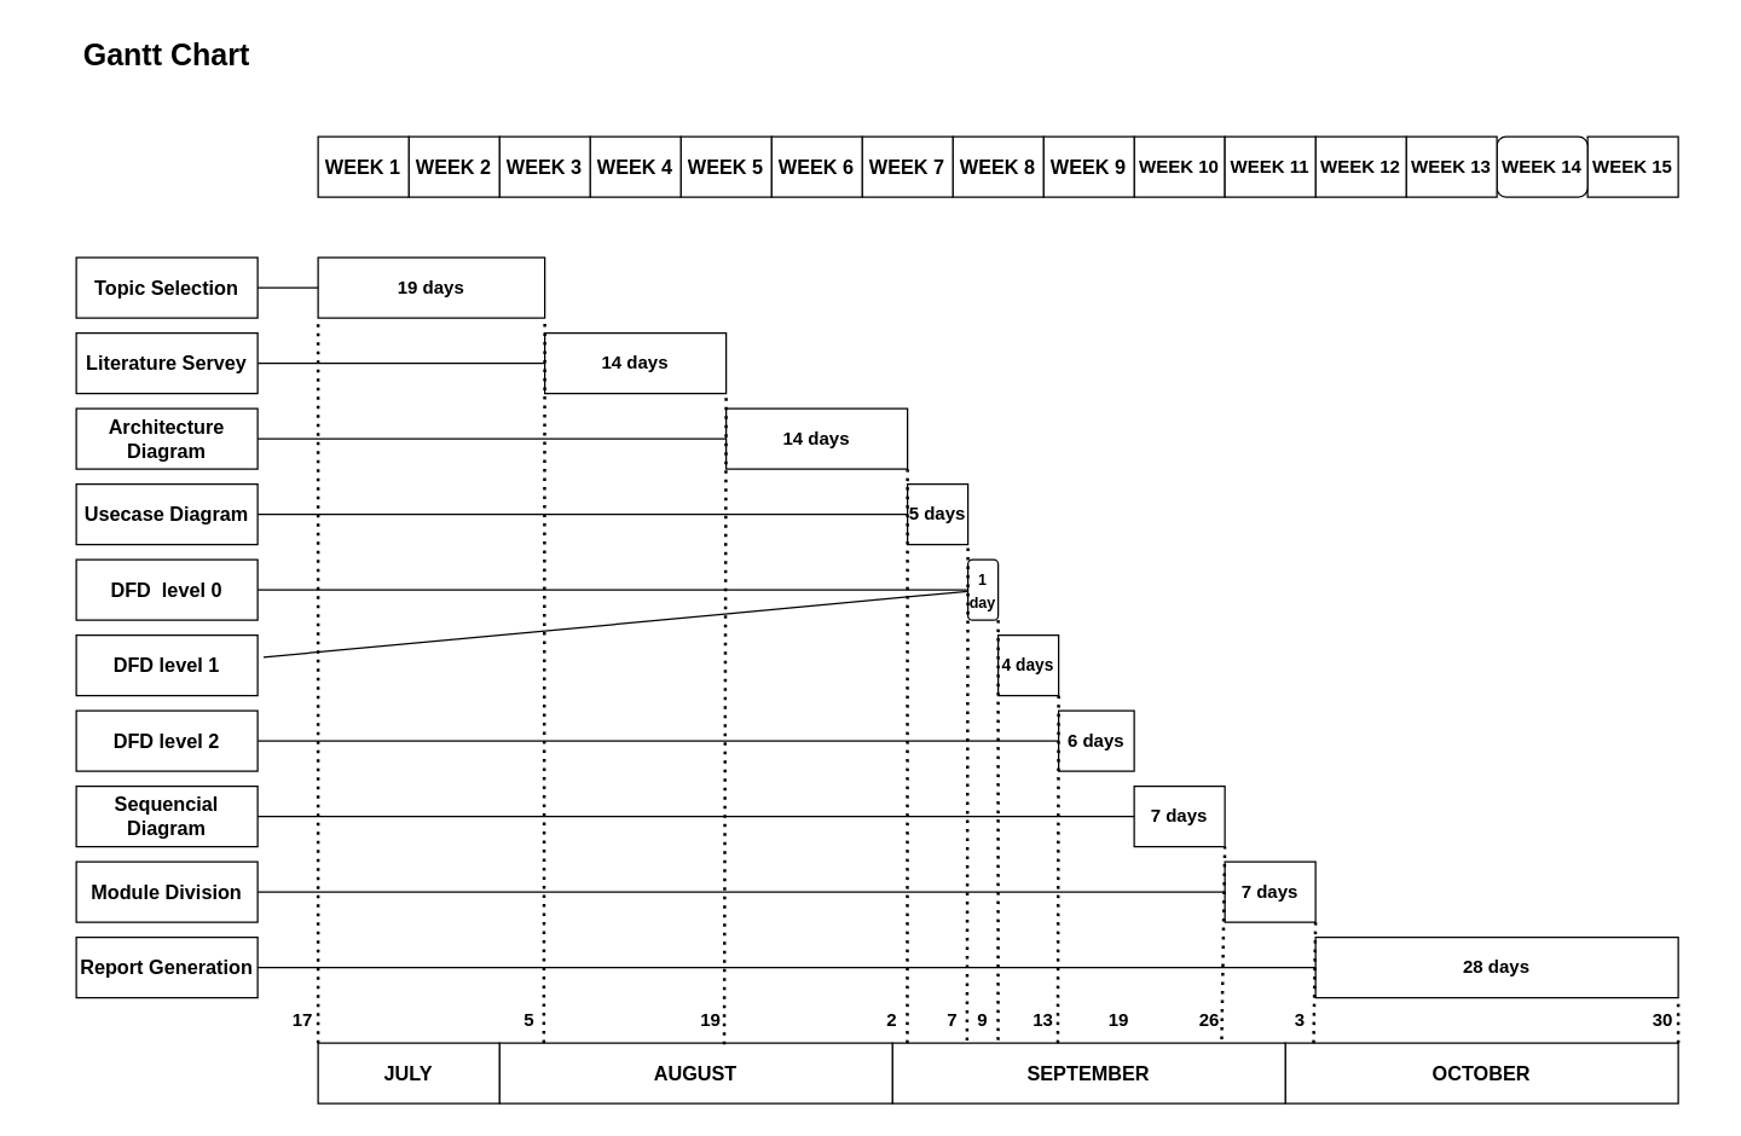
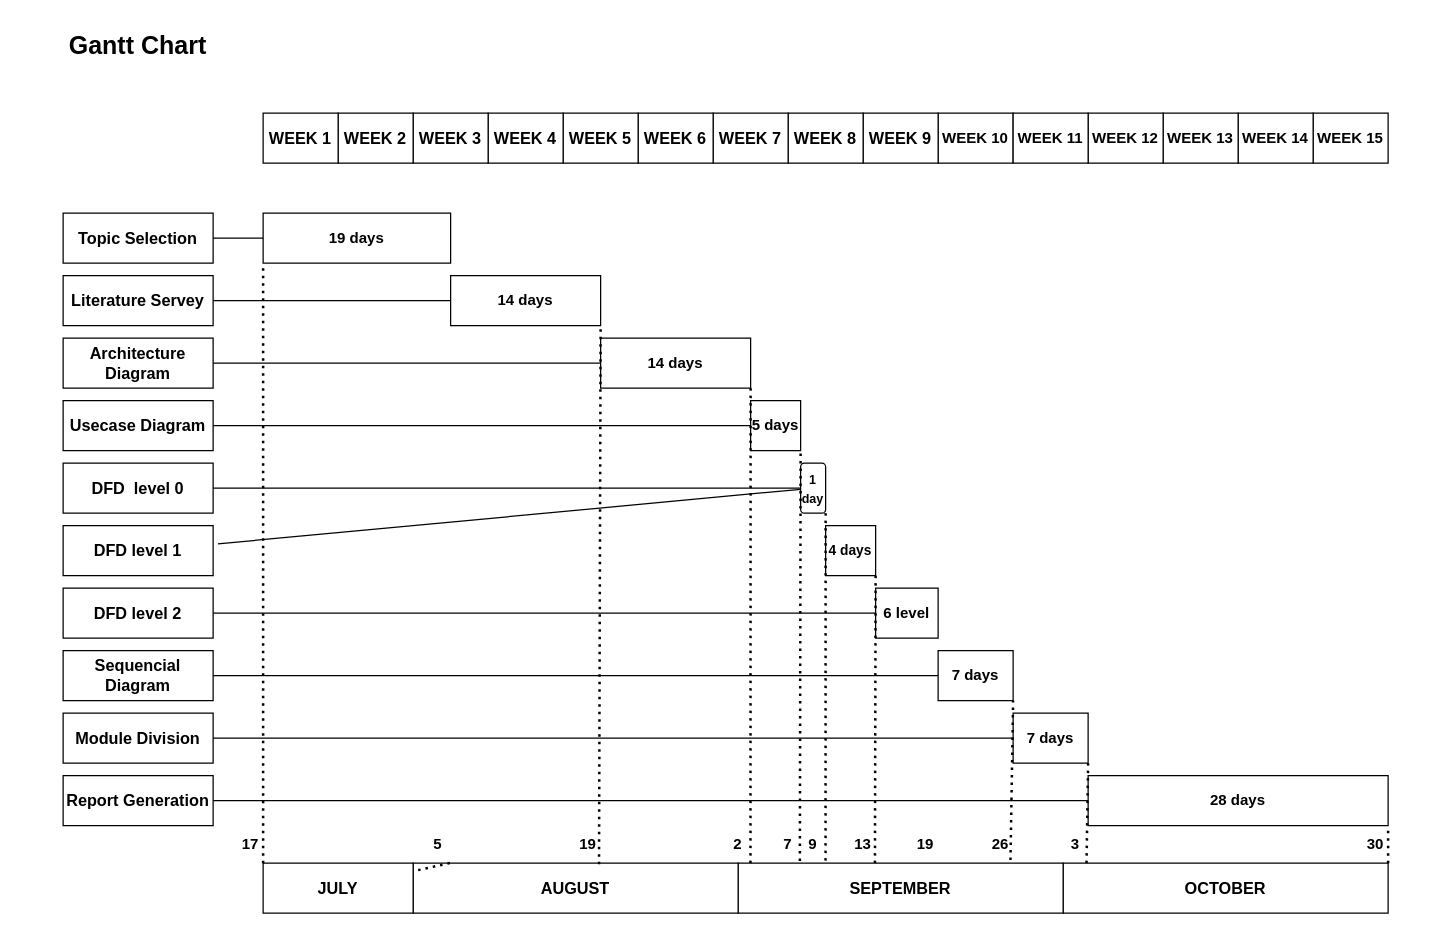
- <mxCell id="24" value="WEEK 14" style="whiteSpace=wrap;html=1;fontStyle=1;fontSize=12;rounded=1;" parent="1" vertex="1"><mxGeometry x="990" y="90" width="60" height="40" as="geometry" /></mxCell>
+ <mxCell id="24" value="WEEK 14" style="rounded=0;whiteSpace=wrap;html=1;fontStyle=1;fontSize=12;" parent="1" vertex="1"><mxGeometry x="990" y="90" width="60" height="40" as="geometry" /></mxCell>
- <mxCell id="46" value="" style="endArrow=none;dashed=1;html=1;strokeWidth=2;rounded=0;entryX=1;entryY=1;entryDx=0;entryDy=0;exitX=0.113;exitY=-0.002;exitDx=0;exitDy=0;exitPerimeter=0;fontStyle=1;dashPattern=1 2;" parent="1" source="40" target="22" edge="1"><mxGeometry width="50" height="50" relative="1" as="geometry"><mxPoint x="340" y="650" as="sourcePoint" /><mxPoint x="530" y="500" as="targetPoint" /></mxGeometry></mxCell>
+ <mxCell id="46" value="" style="endArrow=none;dashed=1;html=1;strokeWidth=2;rounded=0;exitX=0.113;exitY=-0.002;exitDx=0;exitDy=0;exitPerimeter=0;fontStyle=1;dashPattern=1 2;" parent="1" source="40" target="41" edge="1"><mxGeometry width="50" height="50" relative="1" as="geometry"><mxPoint x="340" y="650" as="sourcePoint" /><mxPoint x="530" y="500" as="targetPoint" /></mxGeometry></mxCell>
- <mxCell id="16" value="6 days" style="rounded=0;whiteSpace=wrap;html=1;fontStyle=1" parent="1" vertex="1"><mxGeometry x="700" y="470" width="50" height="40" as="geometry" /></mxCell>
+ <mxCell id="16" value="6 level" style="rounded=0;whiteSpace=wrap;html=1;fontStyle=1" parent="1" vertex="1"><mxGeometry x="700" y="470" width="50" height="40" as="geometry" /></mxCell>
